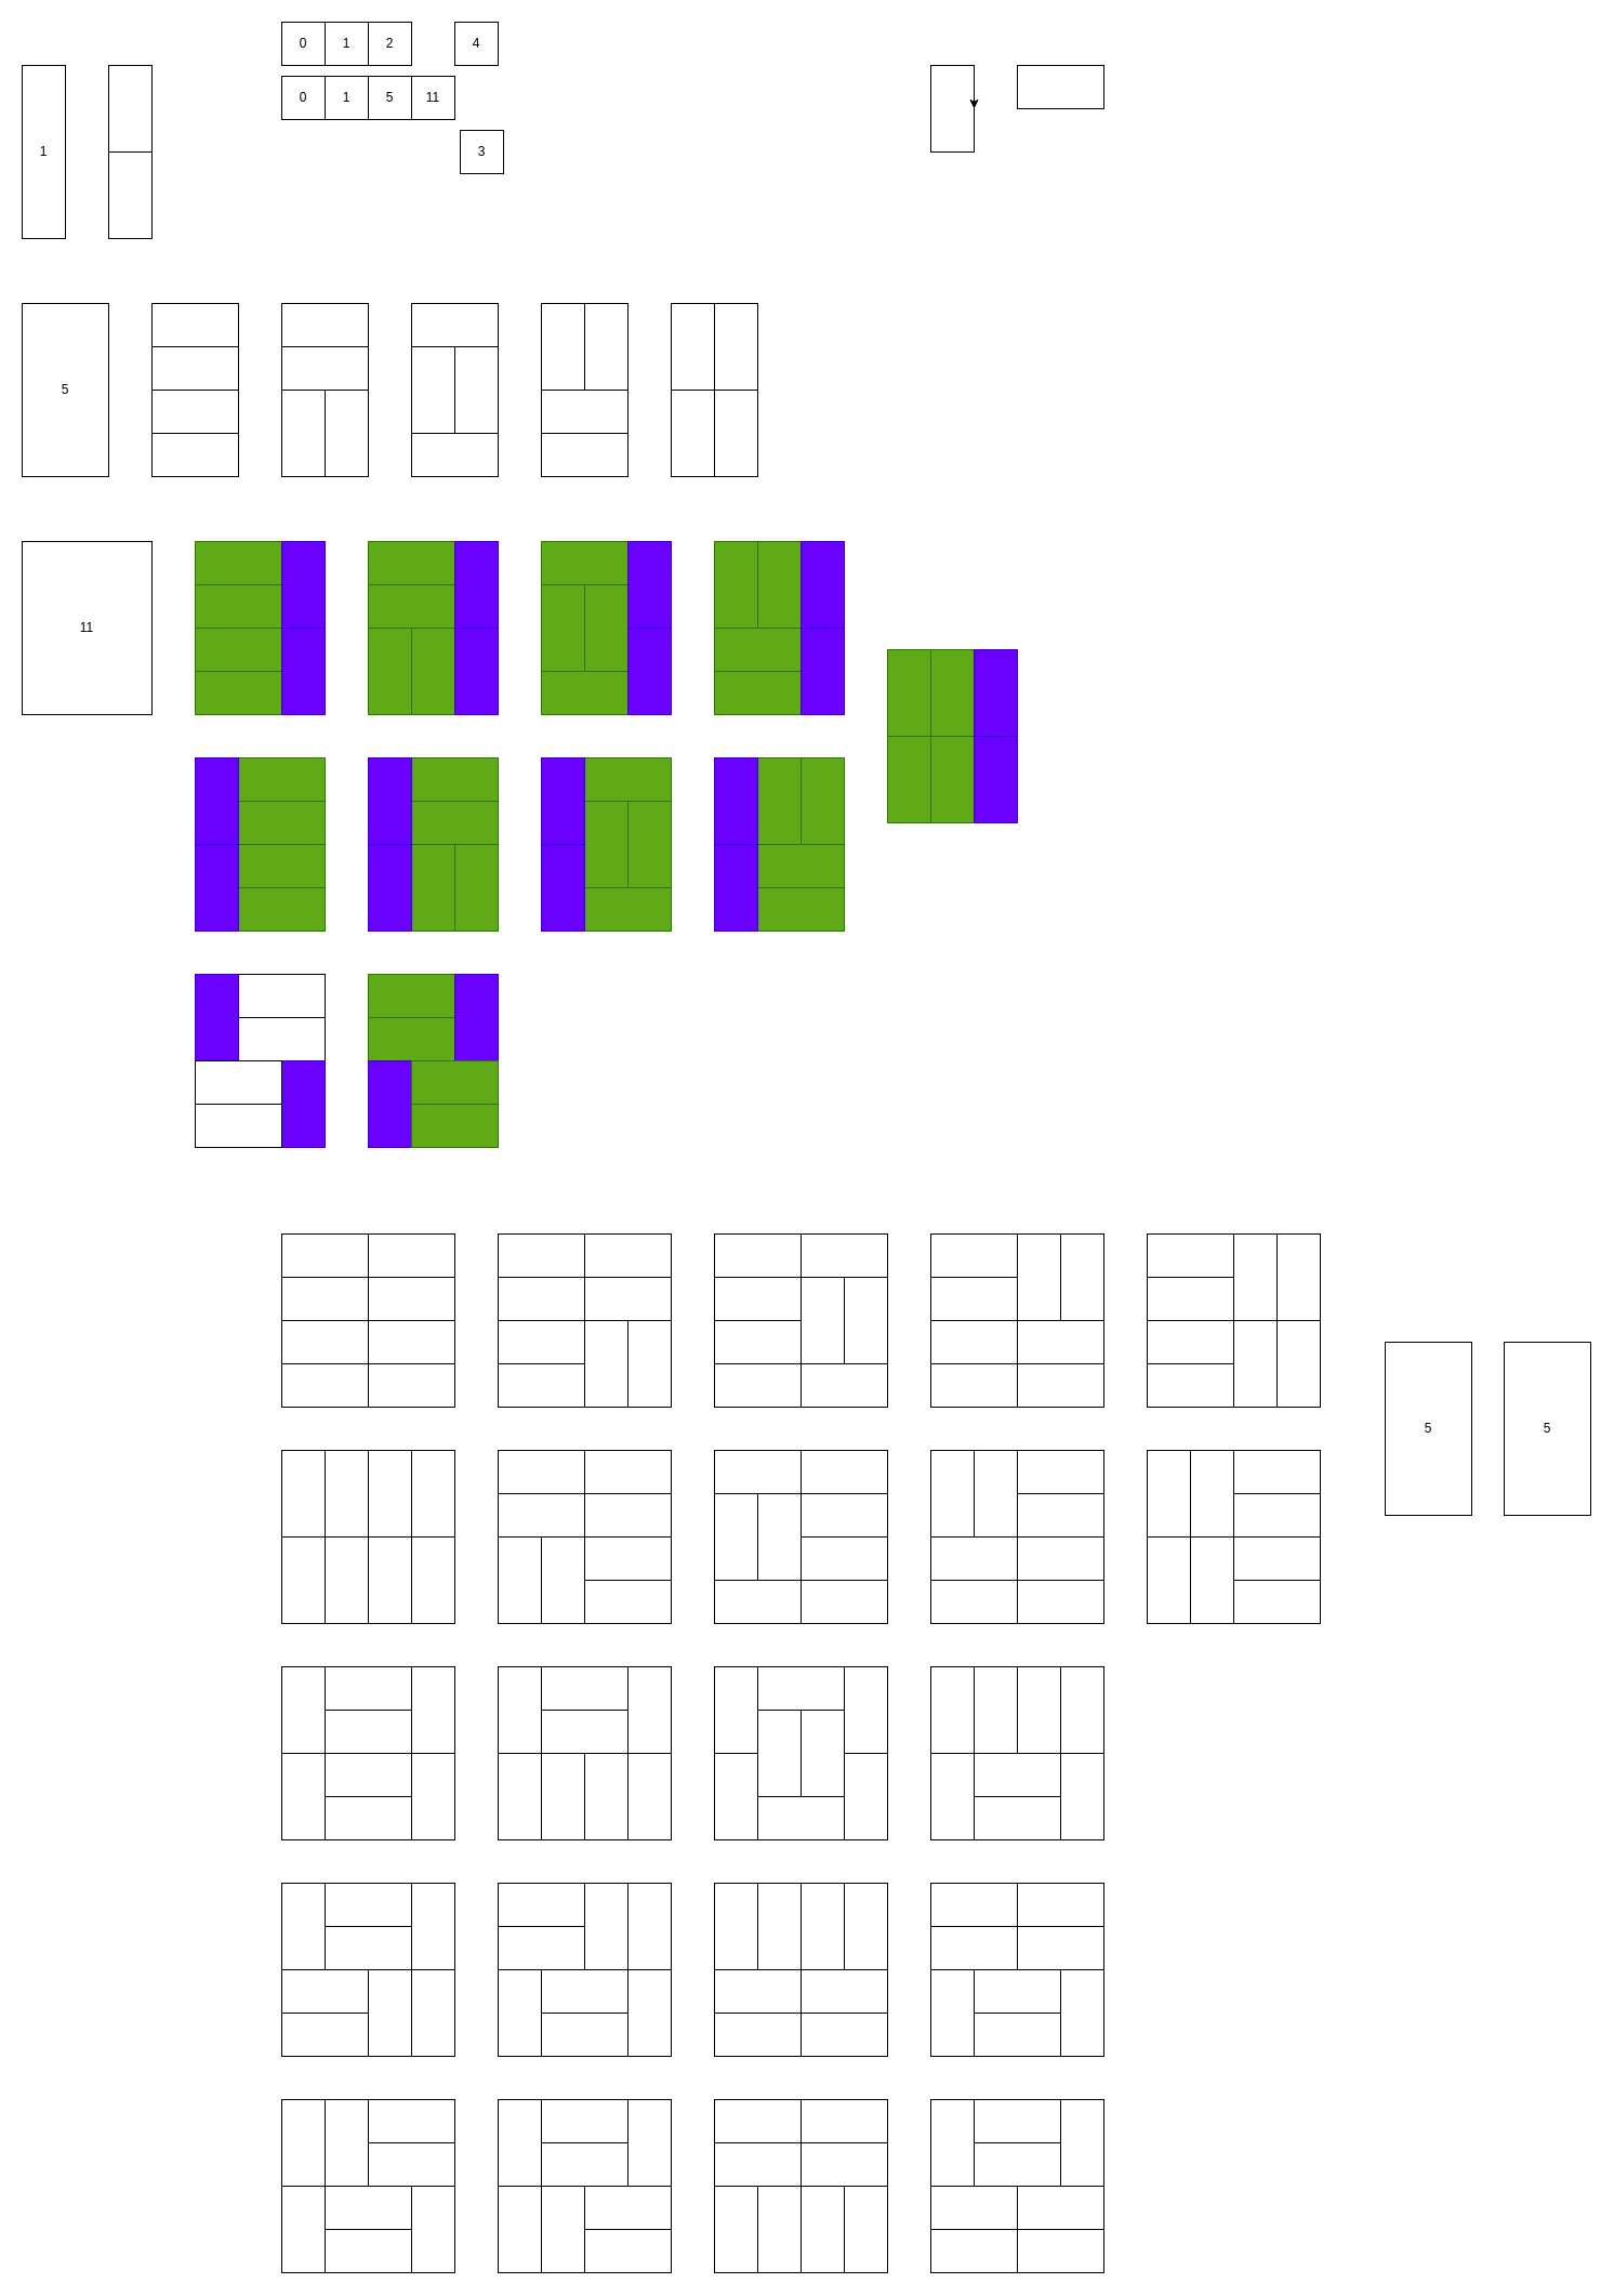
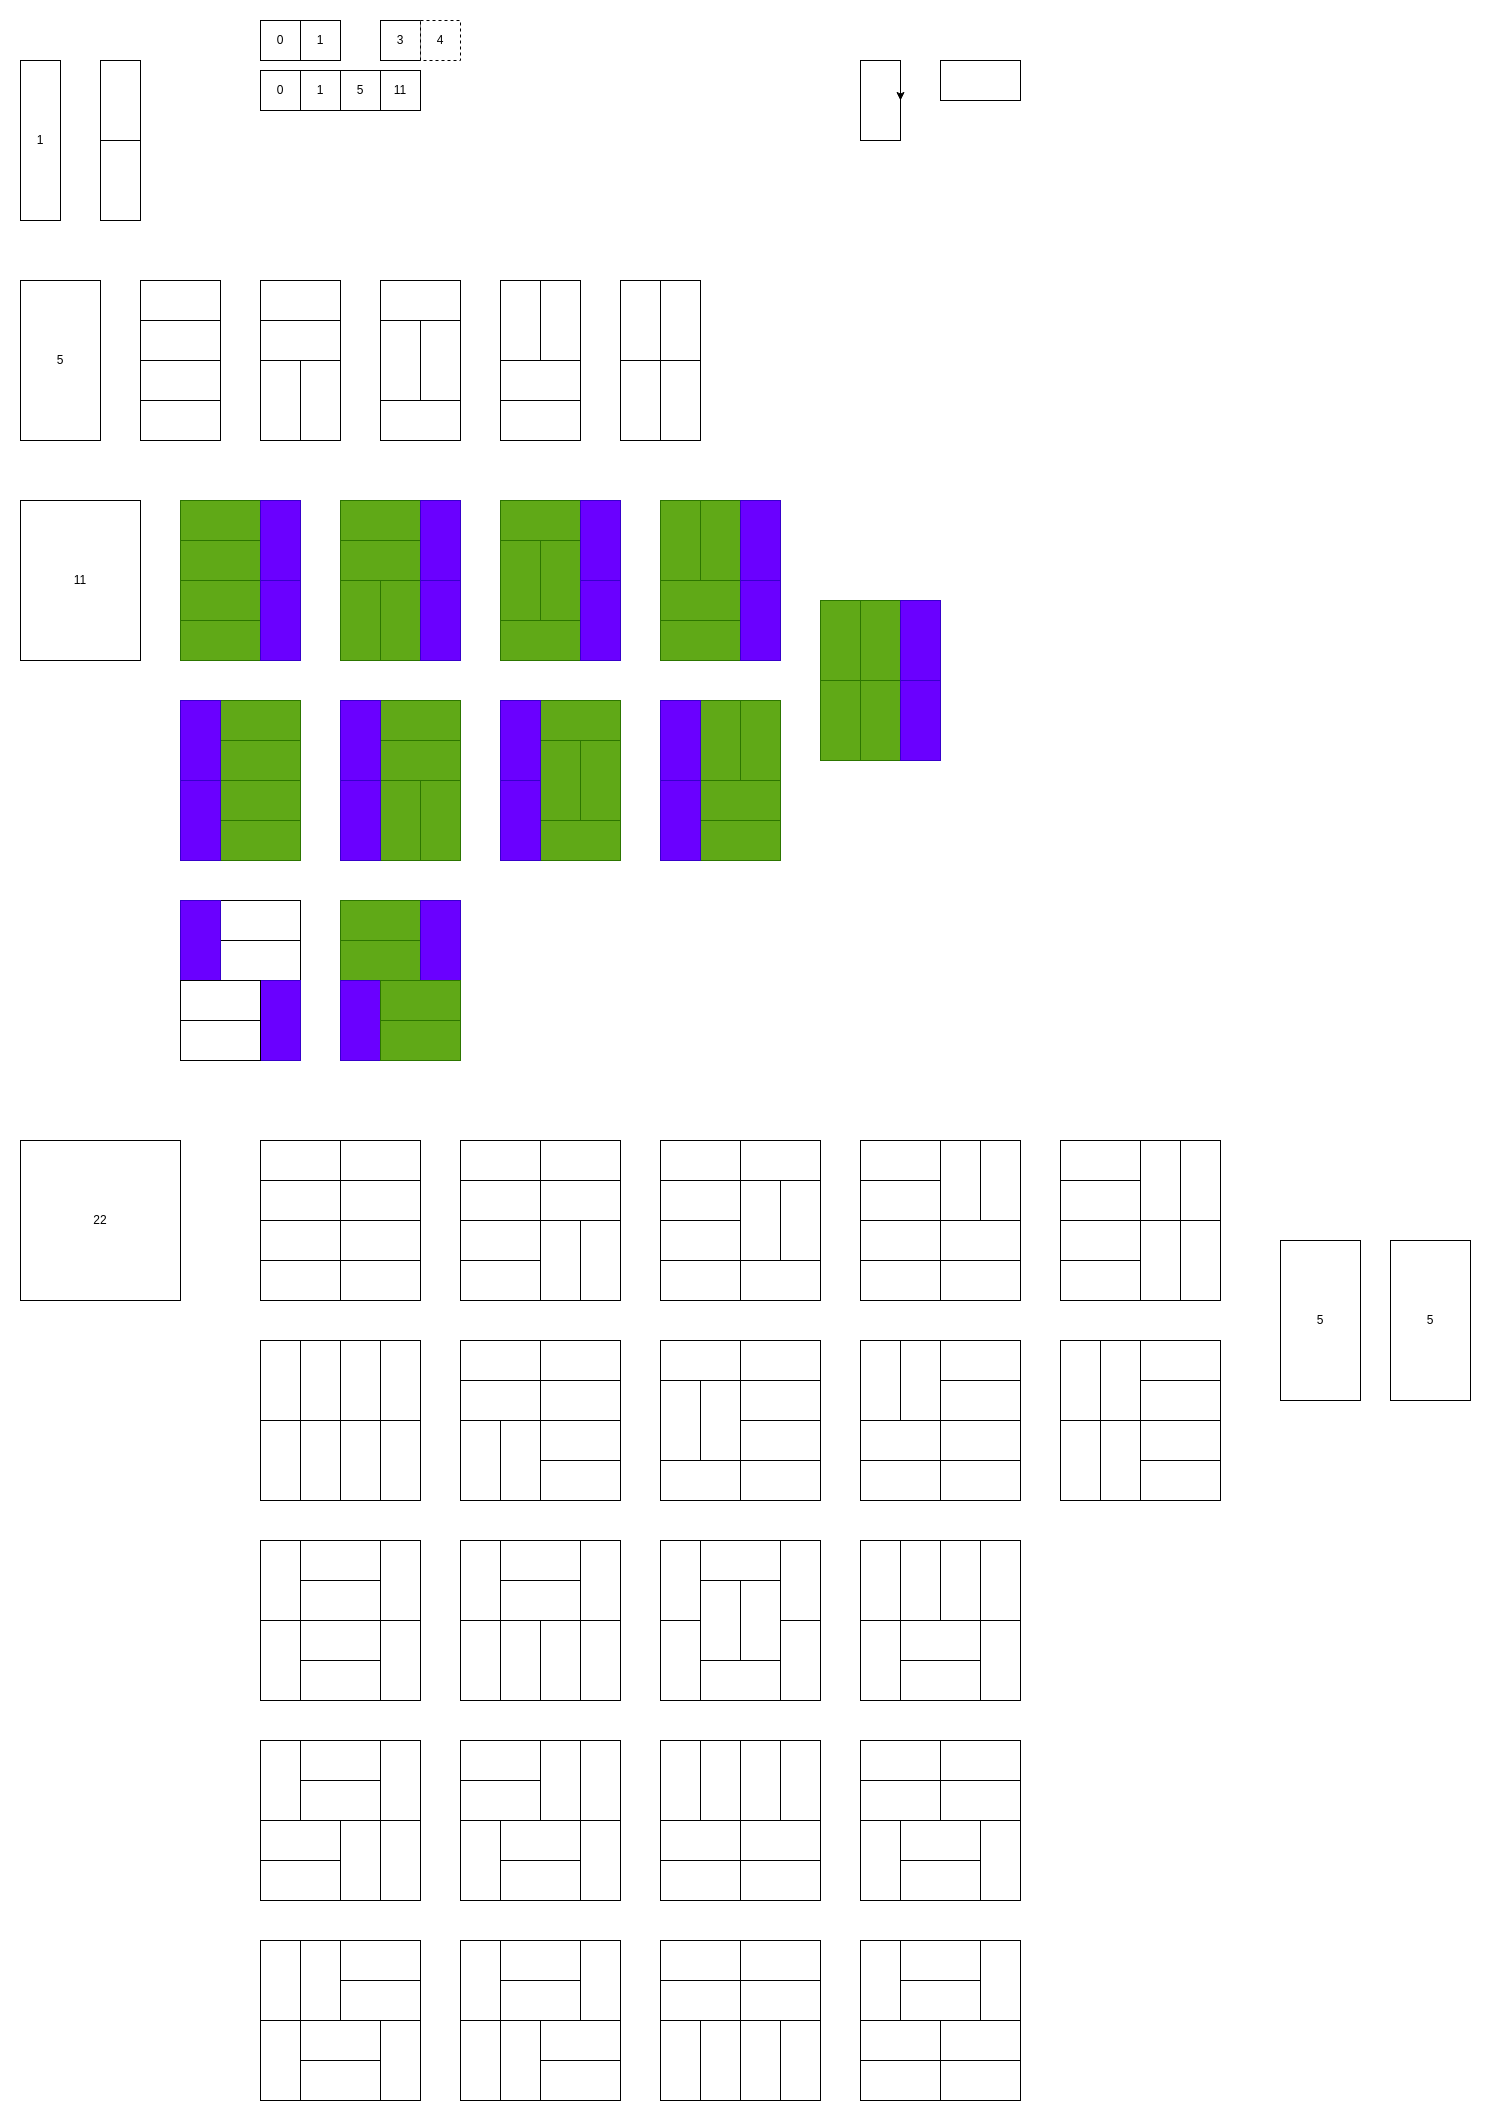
- <mxCell id="11" value="2" style="rounded=0;whiteSpace=wrap;html=1;" vertex="1" parent="1"><mxGeometry x="340" y="20" width="40" height="40" as="geometry" /></mxCell>
- <mxCell id="13" value="4" style="rounded=0;whiteSpace=wrap;html=1;" vertex="1" parent="1"><mxGeometry x="420" y="20" width="40" height="40" as="geometry" /></mxCell>
+ <mxCell id="13" value="4" style="rounded=0;whiteSpace=wrap;html=1;dashed=1;" vertex="1" parent="1"><mxGeometry x="420" y="20" width="40" height="40" as="geometry" /></mxCell>
- <mxCell id="12" value="3" style="rounded=0;whiteSpace=wrap;html=1;" vertex="1" parent="1"><mxGeometry x="425" y="120" width="40" height="40" as="geometry" /></mxCell>
+ <mxCell id="12" value="3" style="rounded=0;whiteSpace=wrap;html=1;" vertex="1" parent="1"><mxGeometry x="380" y="20" width="40" height="40" as="geometry" /></mxCell>
+ <mxCell id="102" value="22" style="rounded=0;whiteSpace=wrap;html=1;" vertex="1" parent="1"><mxGeometry x="20" y="1140" width="160" height="160" as="geometry" /></mxCell>
